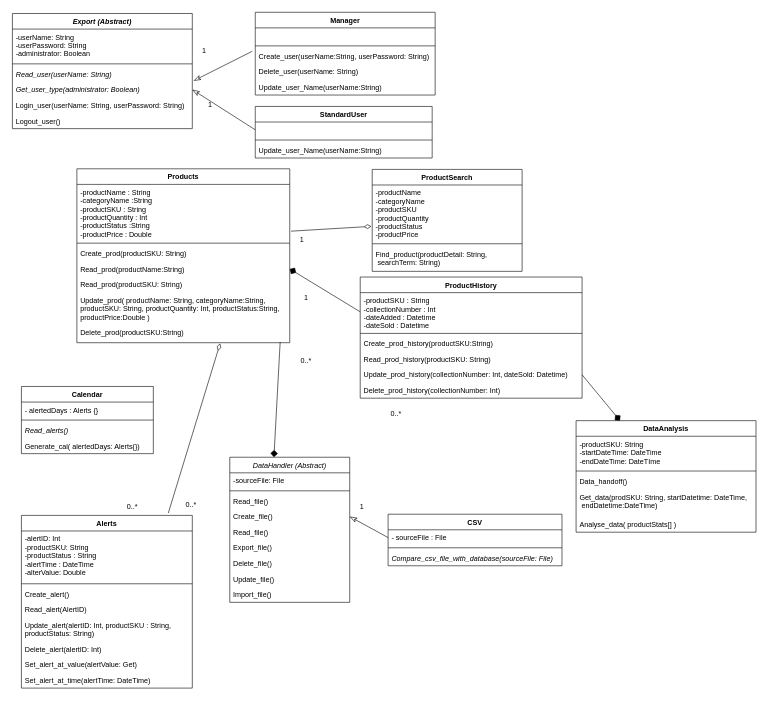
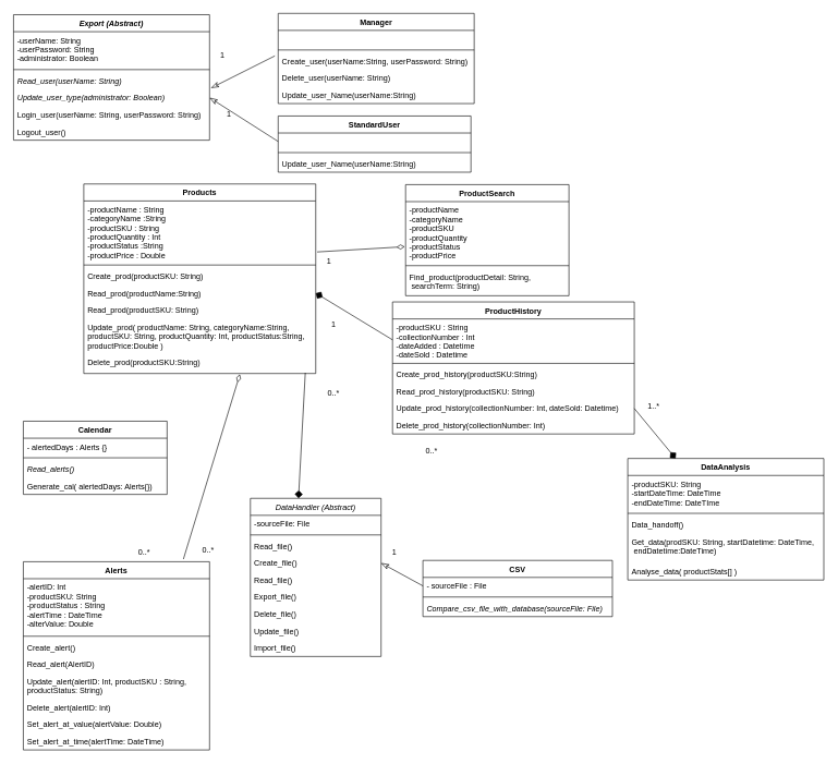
- <mxCell id="18" value="Get_user_type(administrator: Boolean)" style="text;strokeColor=none;fillColor=none;align=left;verticalAlign=top;spacingLeft=4;spacingRight=4;overflow=hidden;rotatable=0;points=[[0,0.5],[1,0.5]];portConstraint=eastwest;fontStyle=2" parent="14" vertex="1"><mxGeometry y="114" width="300" height="26" as="geometry" /></mxCell>
+ <mxCell id="18" value="Update_user_type(administrator: Boolean)" style="text;strokeColor=none;fillColor=none;align=left;verticalAlign=top;spacingLeft=4;spacingRight=4;overflow=hidden;rotatable=0;points=[[0,0.5],[1,0.5]];portConstraint=eastwest;fontStyle=2" parent="14" vertex="1"><mxGeometry y="114" width="300" height="26" as="geometry" /></mxCell>
+ <mxCell id="81" value="1..*" style="text;html=1;strokeColor=none;fillColor=none;align=center;verticalAlign=middle;whiteSpace=wrap;rounded=0;" parent="1" vertex="1"><mxGeometry x="980" y="611" width="40" height="20" as="geometry" /></mxCell>
- <mxCell id="47" value="Set_alert_at_value(alertValue: Get)" style="text;strokeColor=none;fillColor=none;align=left;verticalAlign=top;spacingLeft=4;spacingRight=4;overflow=hidden;rotatable=0;points=[[0,0.5],[1,0.5]];portConstraint=eastwest;" parent="40" vertex="1"><mxGeometry y="236" width="285" height="26" as="geometry" /></mxCell>
+ <mxCell id="47" value="Set_alert_at_value(alertValue: Double)" style="text;strokeColor=none;fillColor=none;align=left;verticalAlign=top;spacingLeft=4;spacingRight=4;overflow=hidden;rotatable=0;points=[[0,0.5],[1,0.5]];portConstraint=eastwest;" parent="40" vertex="1"><mxGeometry y="236" width="285" height="26" as="geometry" /></mxCell>
